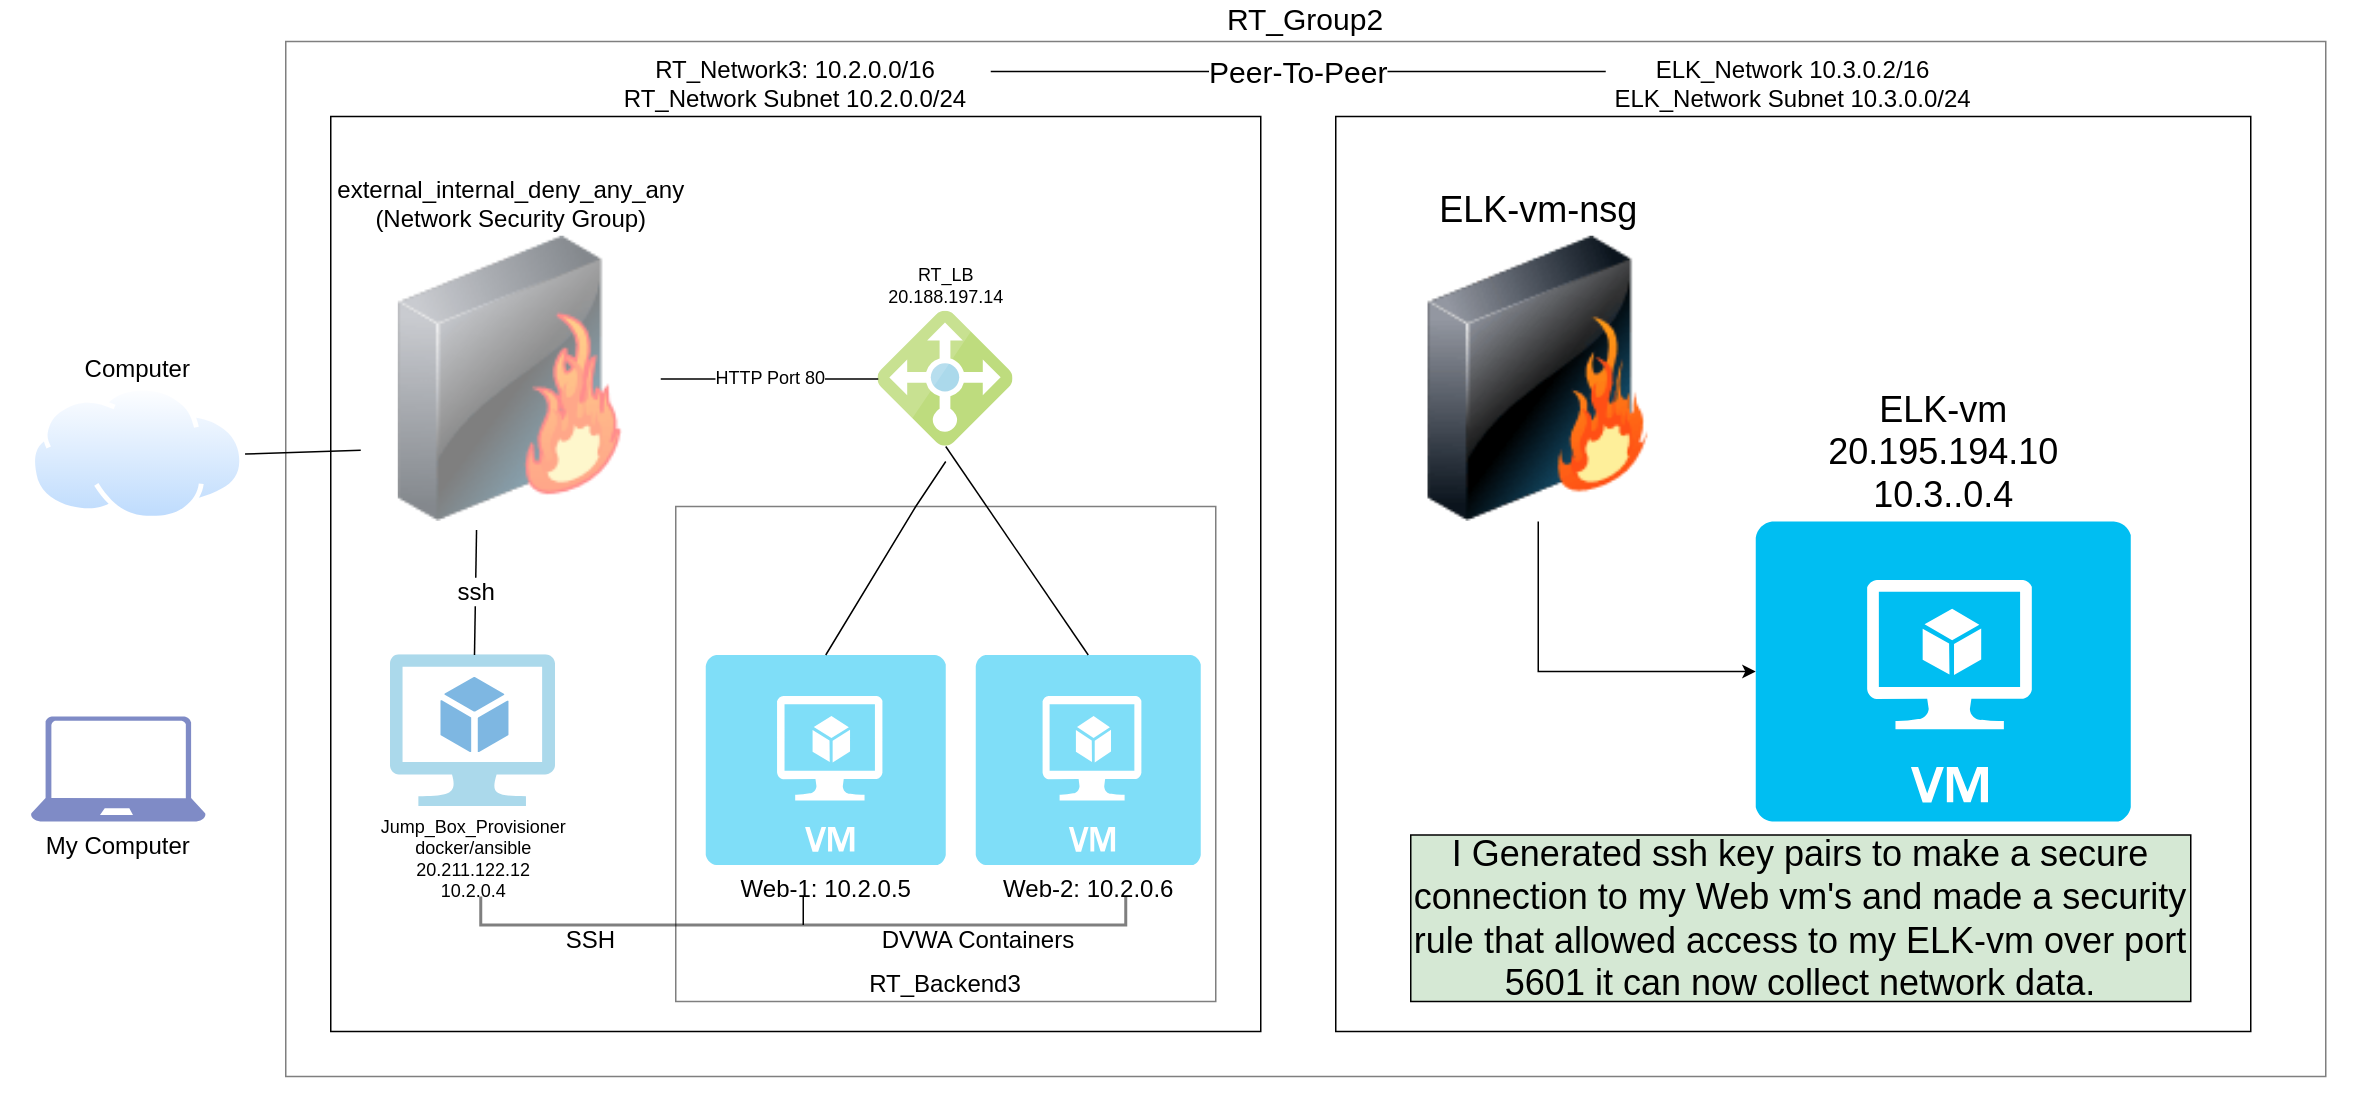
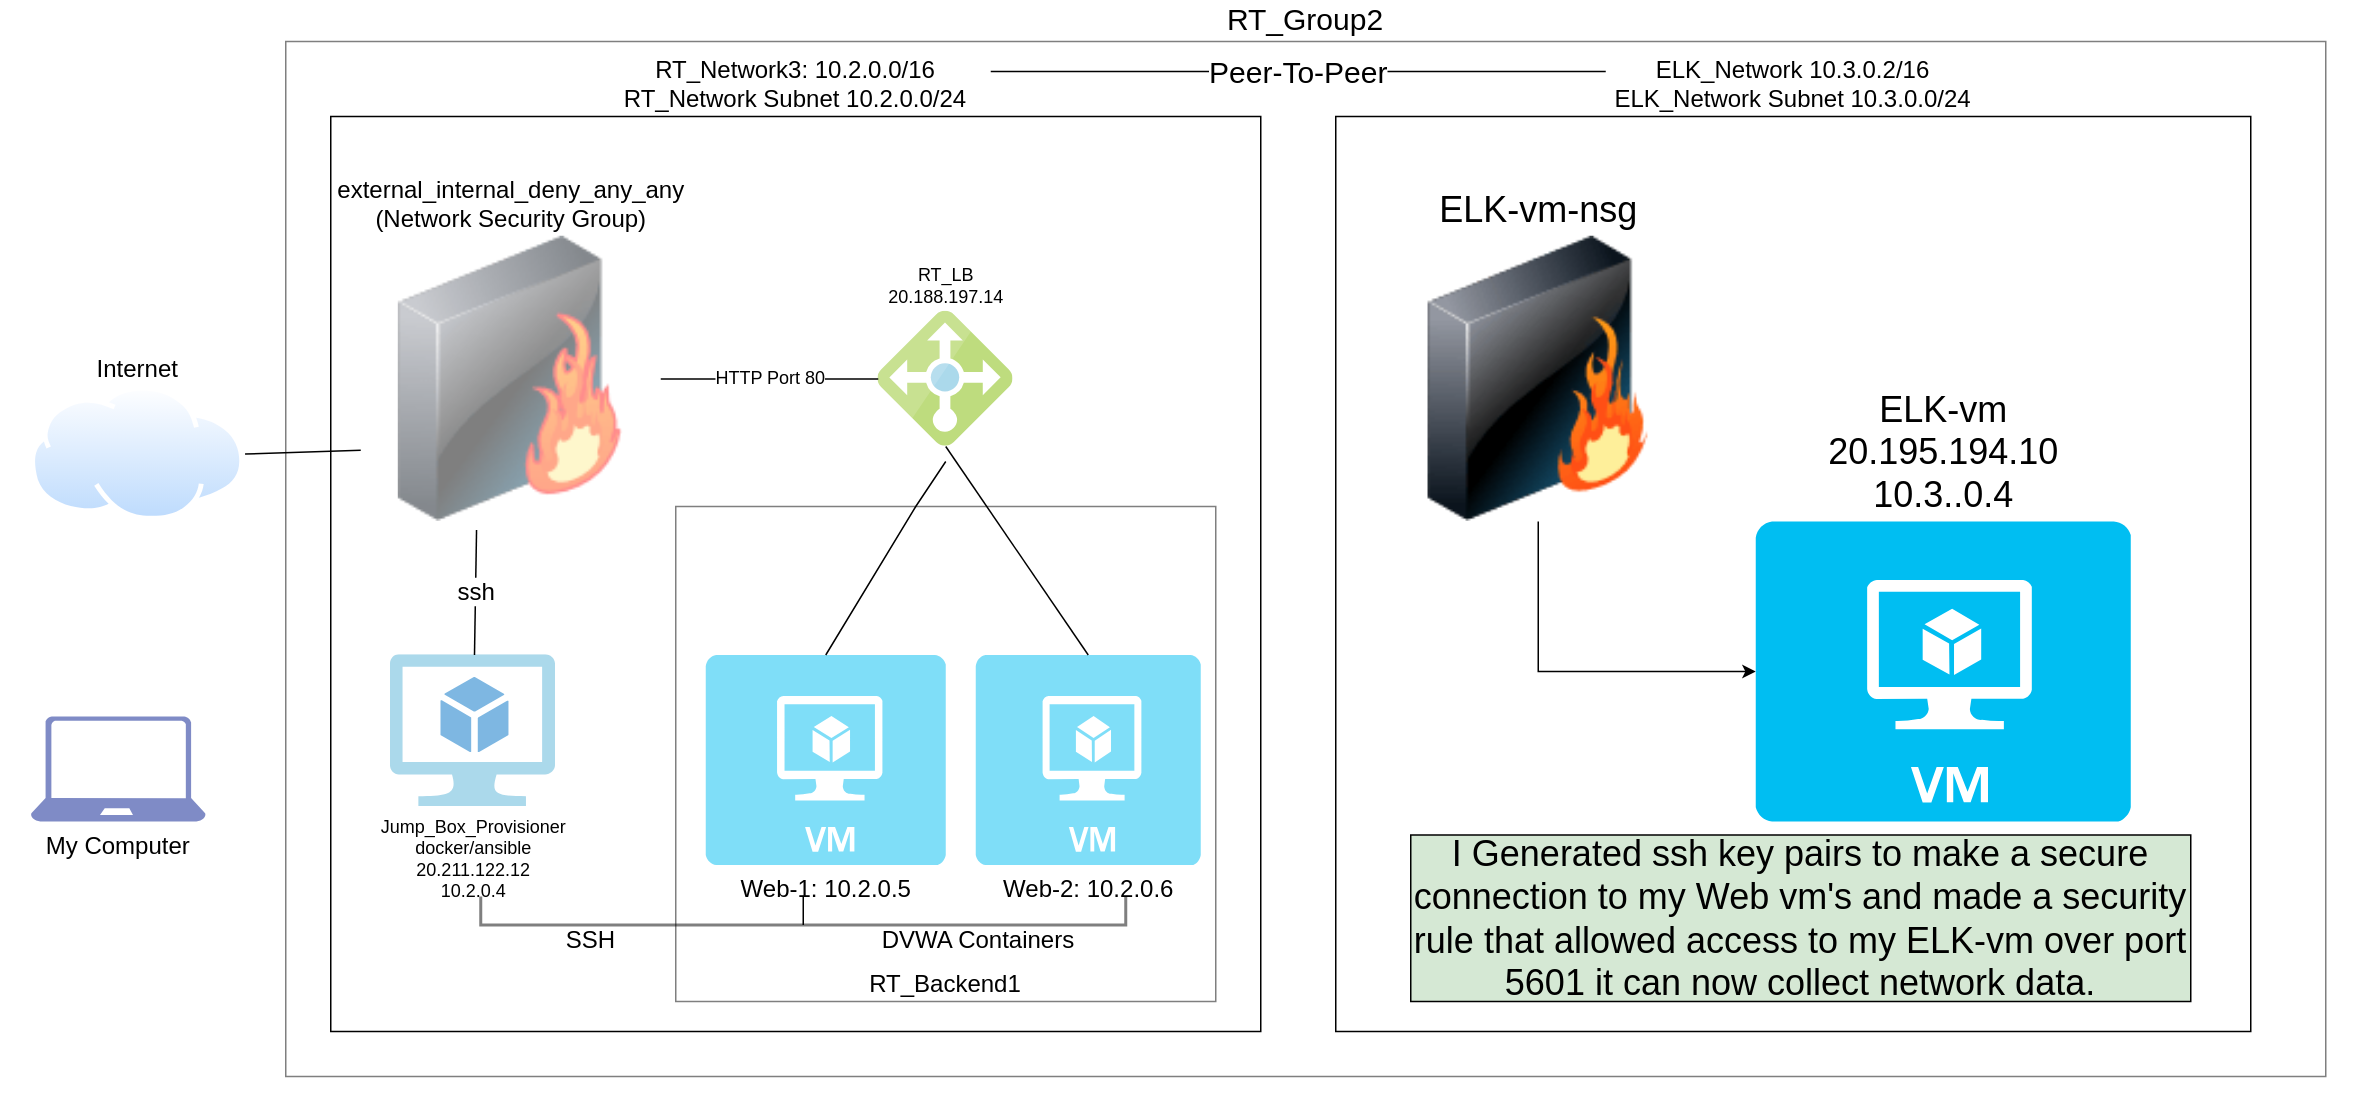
- <mxCell id="5" value="Computer" style="aspect=fixed;perimeter=ellipsePerimeter;html=1;align=center;shadow=0;dashed=0;spacingTop=3;image;image=img/lib/active_directory/internet_cloud.svg;fontSize=16;opacity=50;verticalAlign=bottom;labelPosition=center;verticalLabelPosition=top;" parent="1" vertex="1"><mxGeometry y="250" width="142.86" height="90" as="geometry" x="20" /></mxCell>
+ <mxCell id="5" value="Internet" style="aspect=fixed;perimeter=ellipsePerimeter;html=1;align=center;shadow=0;dashed=0;spacingTop=3;image;image=img/lib/active_directory/internet_cloud.svg;fontSize=16;opacity=50;verticalAlign=bottom;labelPosition=center;verticalLabelPosition=top;" parent="1" vertex="1"><mxGeometry y="250" width="142.86" height="90" as="geometry" x="20" /></mxCell>
- <mxCell id="9" value="RT_Backend3" style="rounded=0;whiteSpace=wrap;html=1;fontSize=16;opacity=50;verticalAlign=bottom;labelPosition=center;verticalLabelPosition=middle;align=center;" parent="1" vertex="1"><mxGeometry x="450" y="330" width="360" height="330" as="geometry" /></mxCell>
+ <mxCell id="9" value="RT_Backend1" style="rounded=0;whiteSpace=wrap;html=1;fontSize=16;opacity=50;verticalAlign=bottom;labelPosition=center;verticalLabelPosition=middle;align=center;" parent="1" vertex="1"><mxGeometry x="450" y="330" width="360" height="330" as="geometry" /></mxCell>
